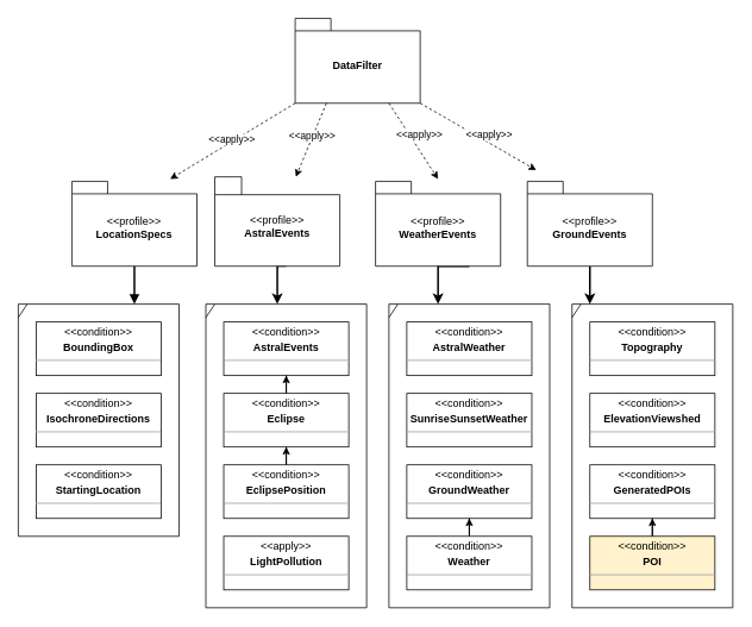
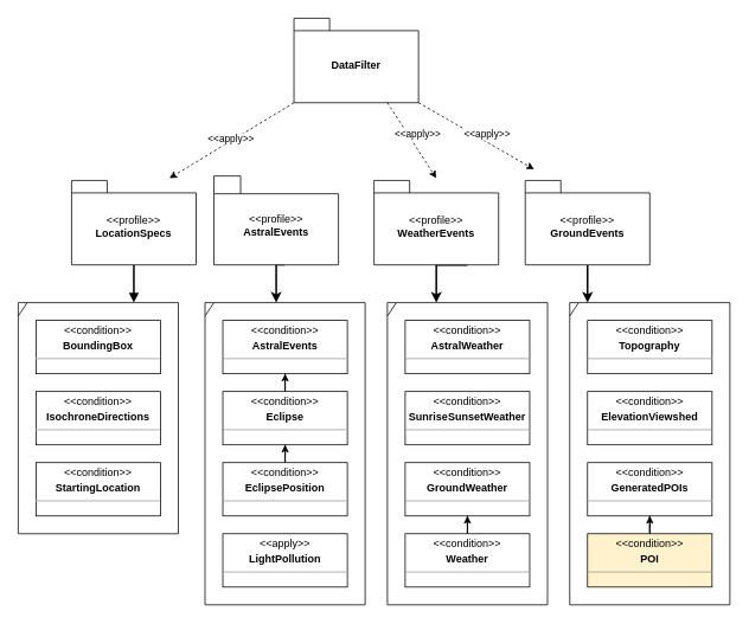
- <mxCell id="13" style="rounded=0;orthogonalLoop=1;jettySize=auto;html=1;exitX=0.25;exitY=1;exitDx=0;exitDy=0;exitPerimeter=0;dashed=1;" parent="1" source="12" target="3" edge="1"><mxGeometry relative="1" as="geometry"><mxPoint x="150" y="240" as="targetPoint" /><mxPoint x="340" y="125" as="sourcePoint" /></mxGeometry></mxCell>
- <mxCell id="14" value="&amp;lt;&amp;lt;apply&amp;gt;&amp;gt;" style="edgeLabel;html=1;align=center;verticalAlign=middle;resizable=0;points=[];" parent="13" vertex="1" connectable="0"><mxGeometry x="-0.1" y="-1" relative="1" as="geometry"><mxPoint as="offset" /></mxGeometry></mxCell>
